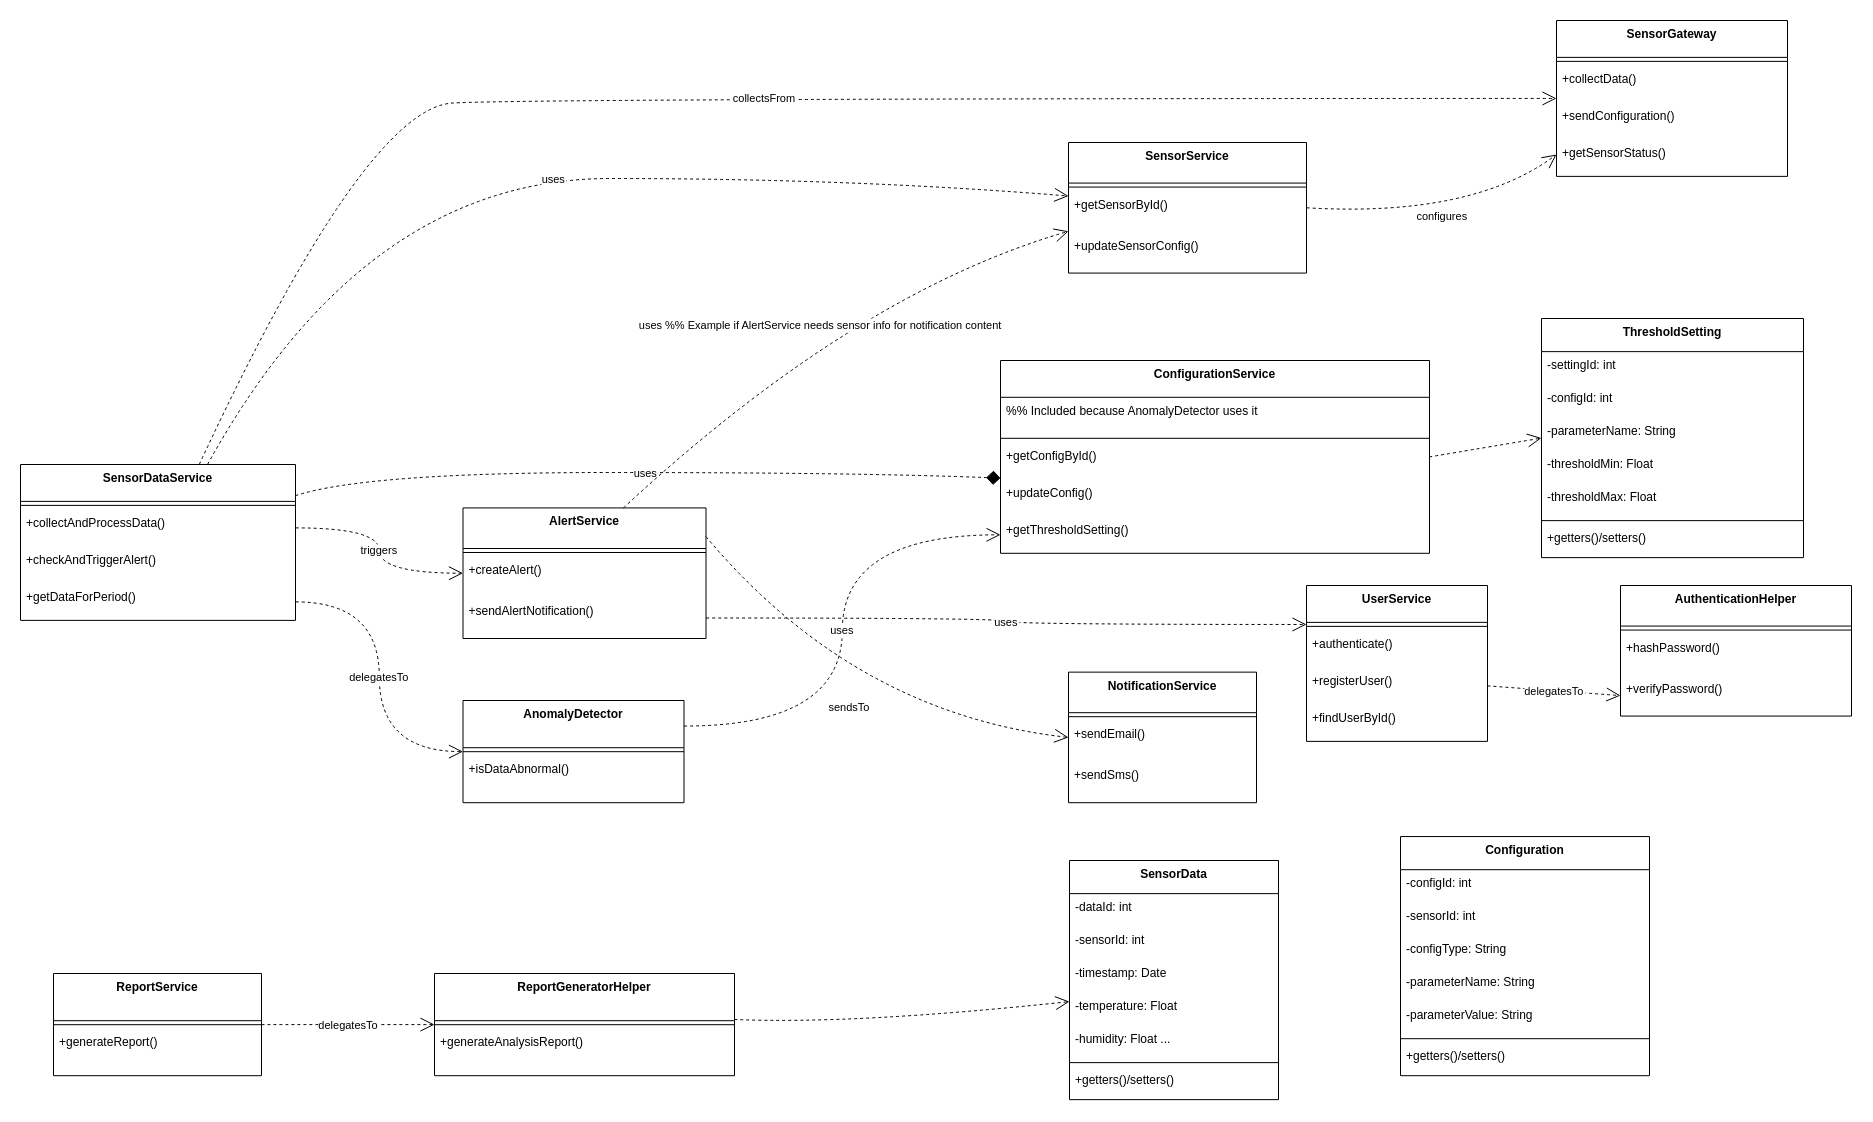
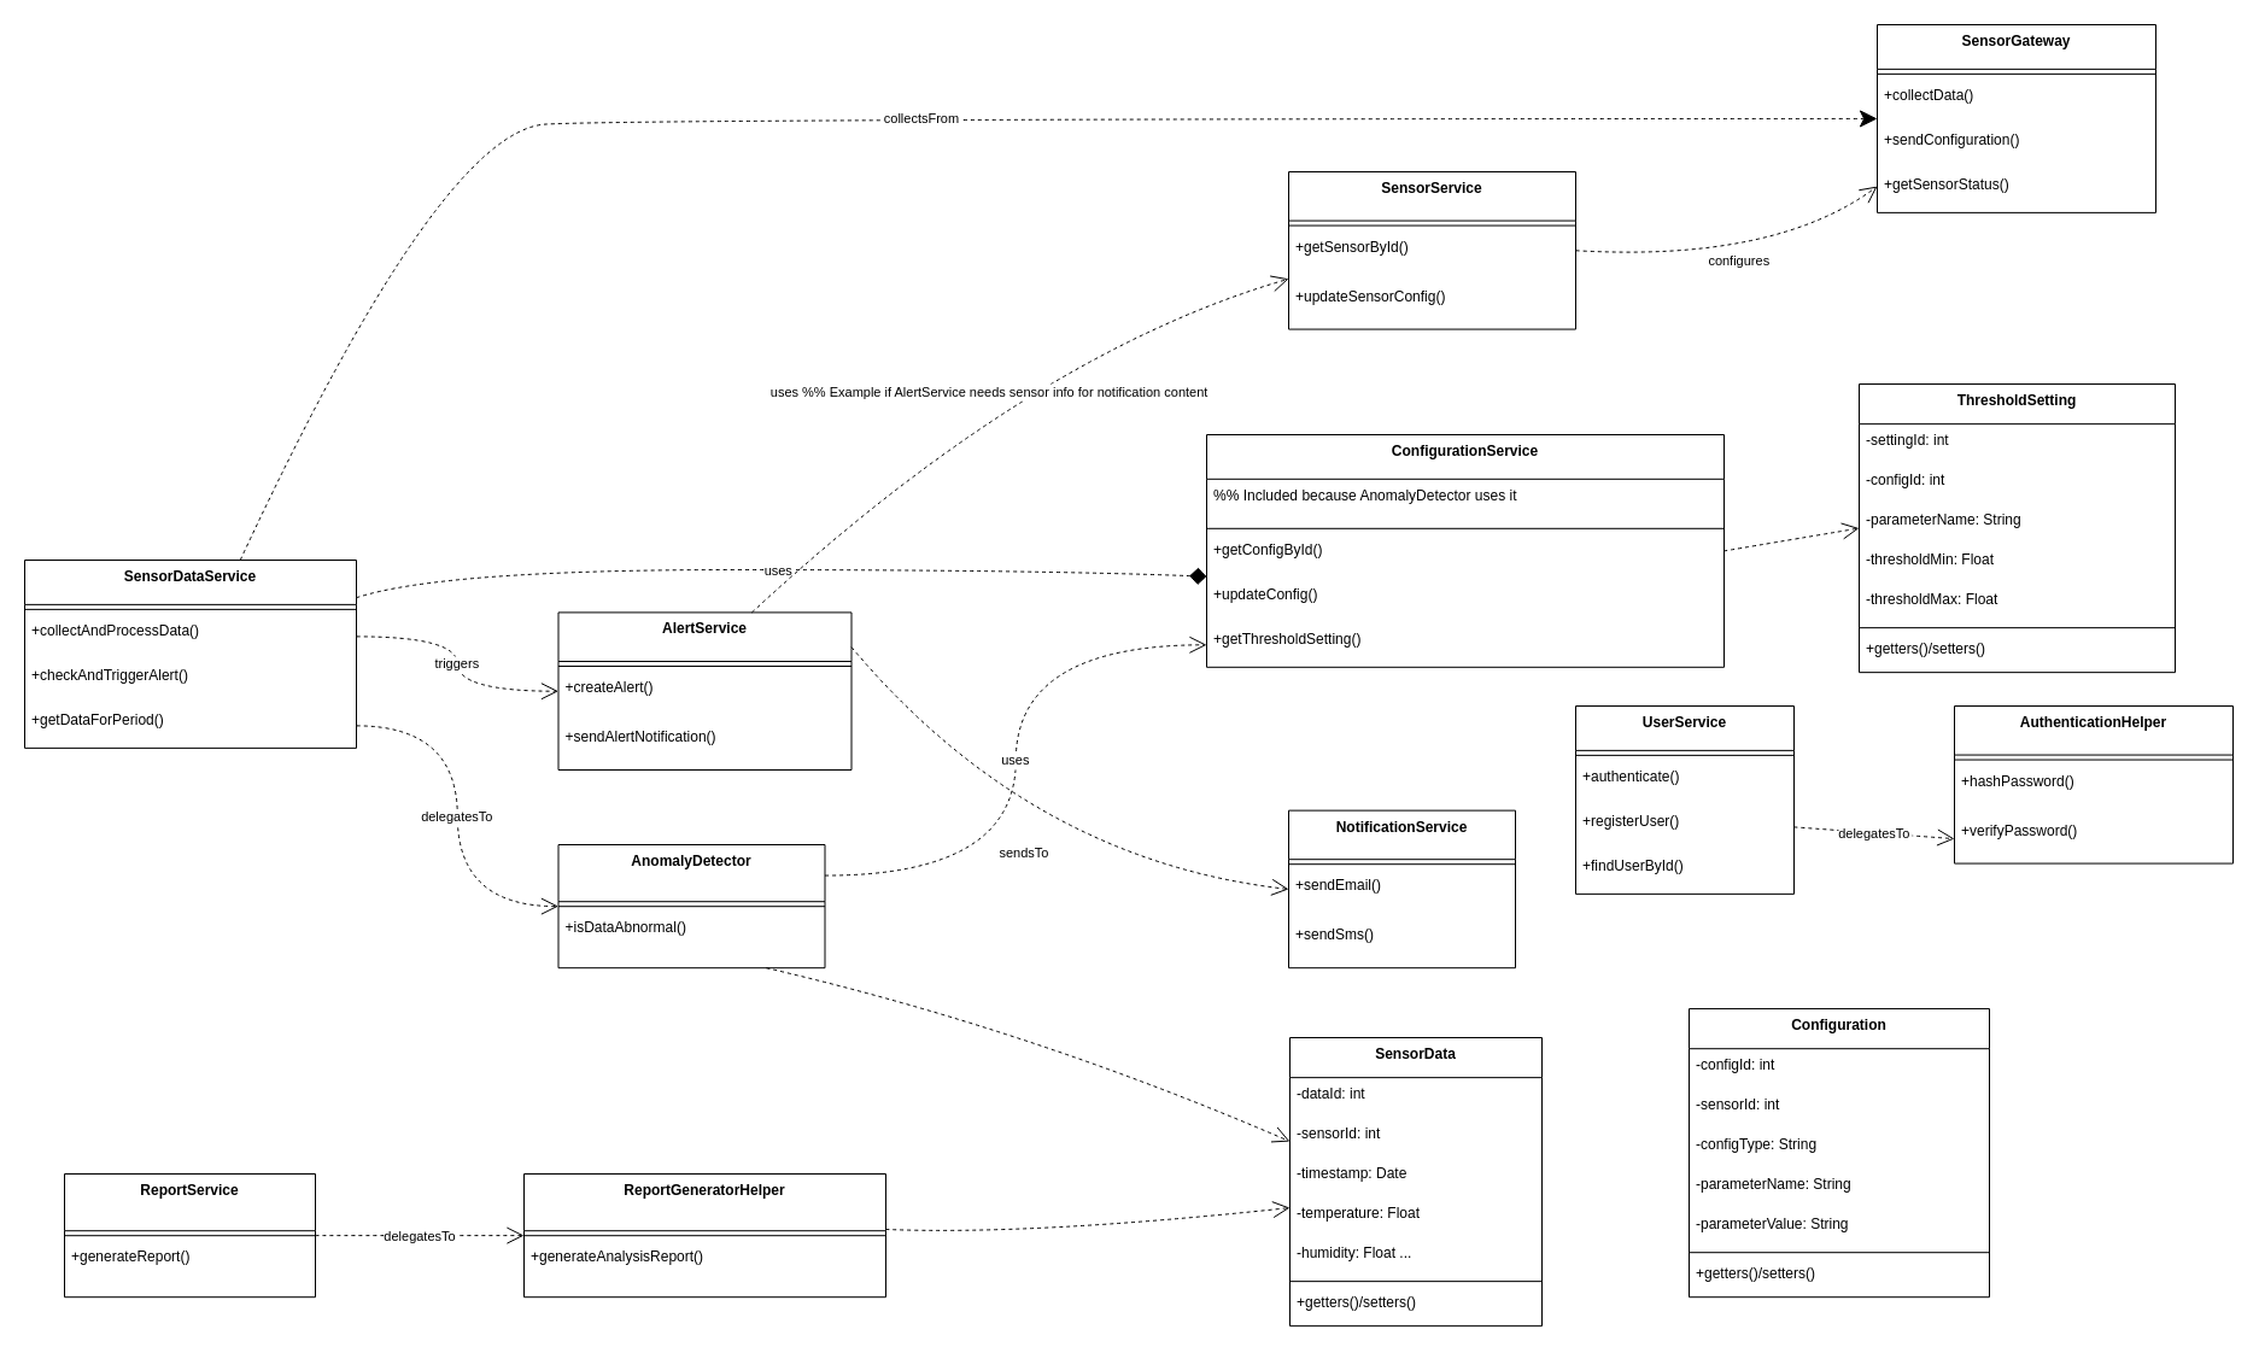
- <mxCell id="72" value="collectsFrom" style="curved=1;dashed=1;startArrow=none;endArrow=open;endSize=12;exitX=0.65;exitY=0;entryX=0;entryY=0.5;rounded=0;" edge="1" parent="1" source="7" target="39"><mxGeometry relative="1" as="geometry"><Array as="points"><mxPoint x="365" y="107" /><mxPoint x="540" y="98" /></Array></mxGeometry></mxCell>
+ <mxCell id="72" value="collectsFrom" style="curved=1;dashed=1;startArrow=none;endArrow=classic;endSize=12;exitX=0.65;exitY=0;entryX=0;entryY=0.5;rounded=0;" edge="1" parent="1" source="7" target="39"><mxGeometry relative="1" as="geometry"><Array as="points"><mxPoint x="365" y="107" /><mxPoint x="540" y="98" /></Array></mxGeometry></mxCell>
- <mxCell id="84" value="uses" style="curved=1;dashed=1;startArrow=none;endArrow=open;endSize=12;exitX=0.68;exitY=0;entryX=0;entryY=0.41;rounded=0;" edge="1" parent="1" source="7" target="12"><mxGeometry relative="1" as="geometry"><Array as="points"><mxPoint x="365" y="178" /><mxPoint x="854" y="178" /></Array></mxGeometry></mxCell>
- <mxCell id="85" value="uses" style="curved=1;dashed=1;startArrow=none;endArrow=open;endSize=12;exitX=1;exitY=0.5;rounded=0;exitDx=0;exitDy=0;edgeStyle=orthogonalEdgeStyle;entryX=0;entryY=0.25;entryDx=0;entryDy=0;" edge="1" parent="1" source="22" target="2"><mxGeometry relative="1" as="geometry"><mxPoint x="1626" y="902" as="targetPoint" /></mxGeometry></mxCell>
+ <mxCell id="79" value="" style="curved=1;dashed=1;startArrow=none;endArrow=open;endSize=12;exitX=0.78;exitY=1;entryX=0;entryY=0.36;rounded=0;" edge="1" parent="1" source="33" target="48"><mxGeometry relative="1" as="geometry"><Array as="points"><mxPoint x="854" y="853" /></Array></mxGeometry></mxCell>
